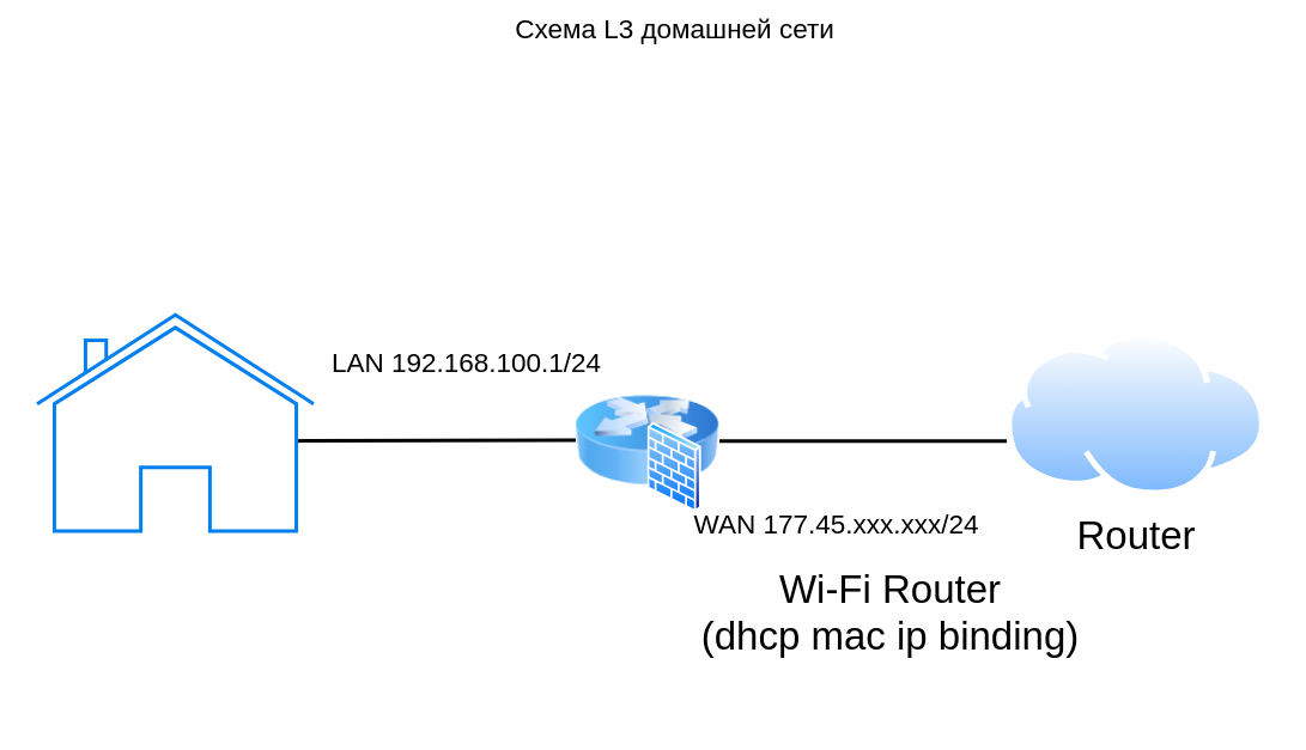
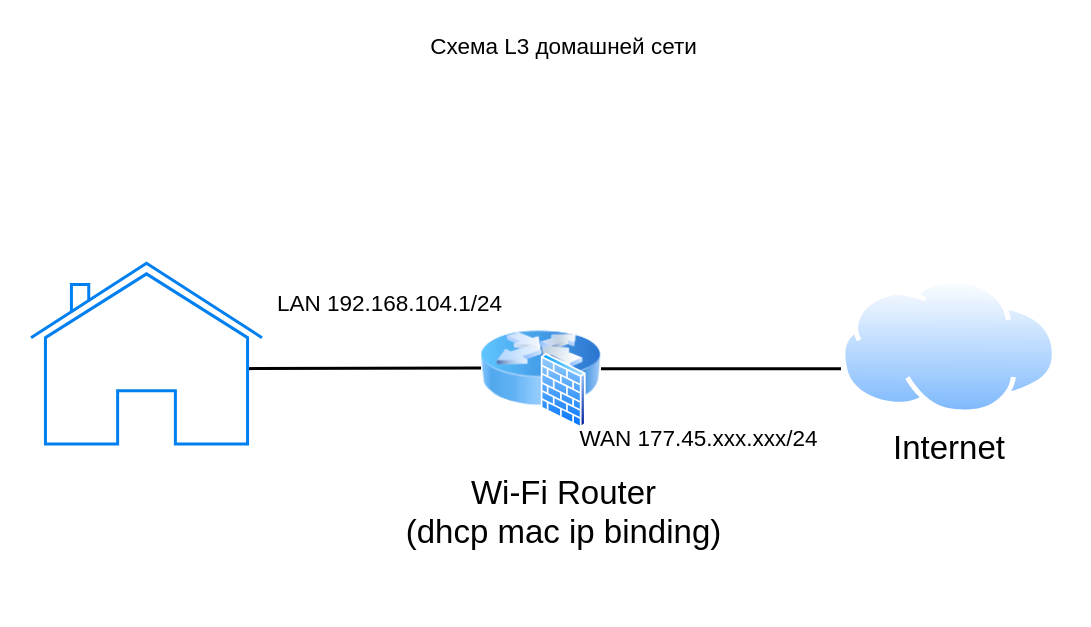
- <mxCell id="7" value="&lt;span&gt;Схема L3 домашней сети&lt;br&gt;&lt;/span&gt;" style="text;html=1;align=center;verticalAlign=middle;resizable=0;points=[];autosize=1;strokeColor=none;fillColor=none;fontSize=15;" vertex="1" parent="1"><mxGeometry x="280.25" y="5" width="190" height="20" as="geometry" /></mxCell>
+ <mxCell id="7" value="&lt;span&gt;Схема L3 домашней сети&lt;br&gt;&lt;/span&gt;" style="text;html=1;align=center;verticalAlign=middle;resizable=0;points=[];autosize=1;strokeColor=none;fillColor=none;fontSize=15;" vertex="1" parent="1"><mxGeometry x="280.25" y="20" width="190" height="20" as="geometry" /></mxCell>
- <mxCell id="5" value="&lt;font style=&quot;font-size: 15px&quot;&gt;LAN 192.168.100.1/24&lt;/font&gt;" style="text;html=1;align=center;verticalAlign=middle;resizable=0;points=[];autosize=1;strokeColor=none;fillColor=none;fontSize=22;" vertex="1" parent="1"><mxGeometry x="174" y="185.25" width="170" height="30" as="geometry" /></mxCell>
+ <mxCell id="5" value="&lt;font style=&quot;font-size: 15px&quot;&gt;LAN 192.168.104.1/24&lt;/font&gt;" style="text;html=1;align=center;verticalAlign=middle;resizable=0;points=[];autosize=1;strokeColor=none;fillColor=none;fontSize=22;" vertex="1" parent="1"><mxGeometry x="174" y="185.25" width="170" height="30" as="geometry" /></mxCell>
- <mxCell id="11" value="&lt;font style=&quot;font-size: 22px&quot;&gt;Router&lt;/font&gt;" style="aspect=fixed;perimeter=ellipsePerimeter;html=1;align=center;shadow=0;dashed=0;spacingTop=3;image;image=img/lib/active_directory/internet_cloud.svg;fontSize=15;" vertex="1" parent="1"><mxGeometry x="560" y="185.25" width="144.44" height="91" as="geometry" /></mxCell>
+ <mxCell id="11" value="&lt;font style=&quot;font-size: 22px&quot;&gt;Internet&lt;/font&gt;" style="aspect=fixed;perimeter=ellipsePerimeter;html=1;align=center;shadow=0;dashed=0;spacingTop=3;image;image=img/lib/active_directory/internet_cloud.svg;fontSize=15;" vertex="1" parent="1"><mxGeometry x="560" y="185.25" width="144.44" height="91" as="geometry" /></mxCell>
- <mxCell id="4" value="Wi-Fi Router&lt;br&gt;(dhcp mac ip binding)&lt;br&gt;&lt;br&gt;" style="text;html=1;align=center;verticalAlign=middle;resizable=0;points=[];autosize=1;strokeColor=none;fillColor=none;fontSize=22;" vertex="1" parent="1"><mxGeometry x="380.25" y="315.25" width="230" height="80" as="geometry" /></mxCell>
+ <mxCell id="4" value="Wi-Fi Router&lt;br&gt;(dhcp mac ip binding)&lt;br&gt;&lt;br&gt;" style="text;html=1;align=center;verticalAlign=middle;resizable=0;points=[];autosize=1;strokeColor=none;fillColor=none;fontSize=22;" vertex="1" parent="1"><mxGeometry x="260.25" y="315.25" width="230" height="80" as="geometry" /></mxCell>
